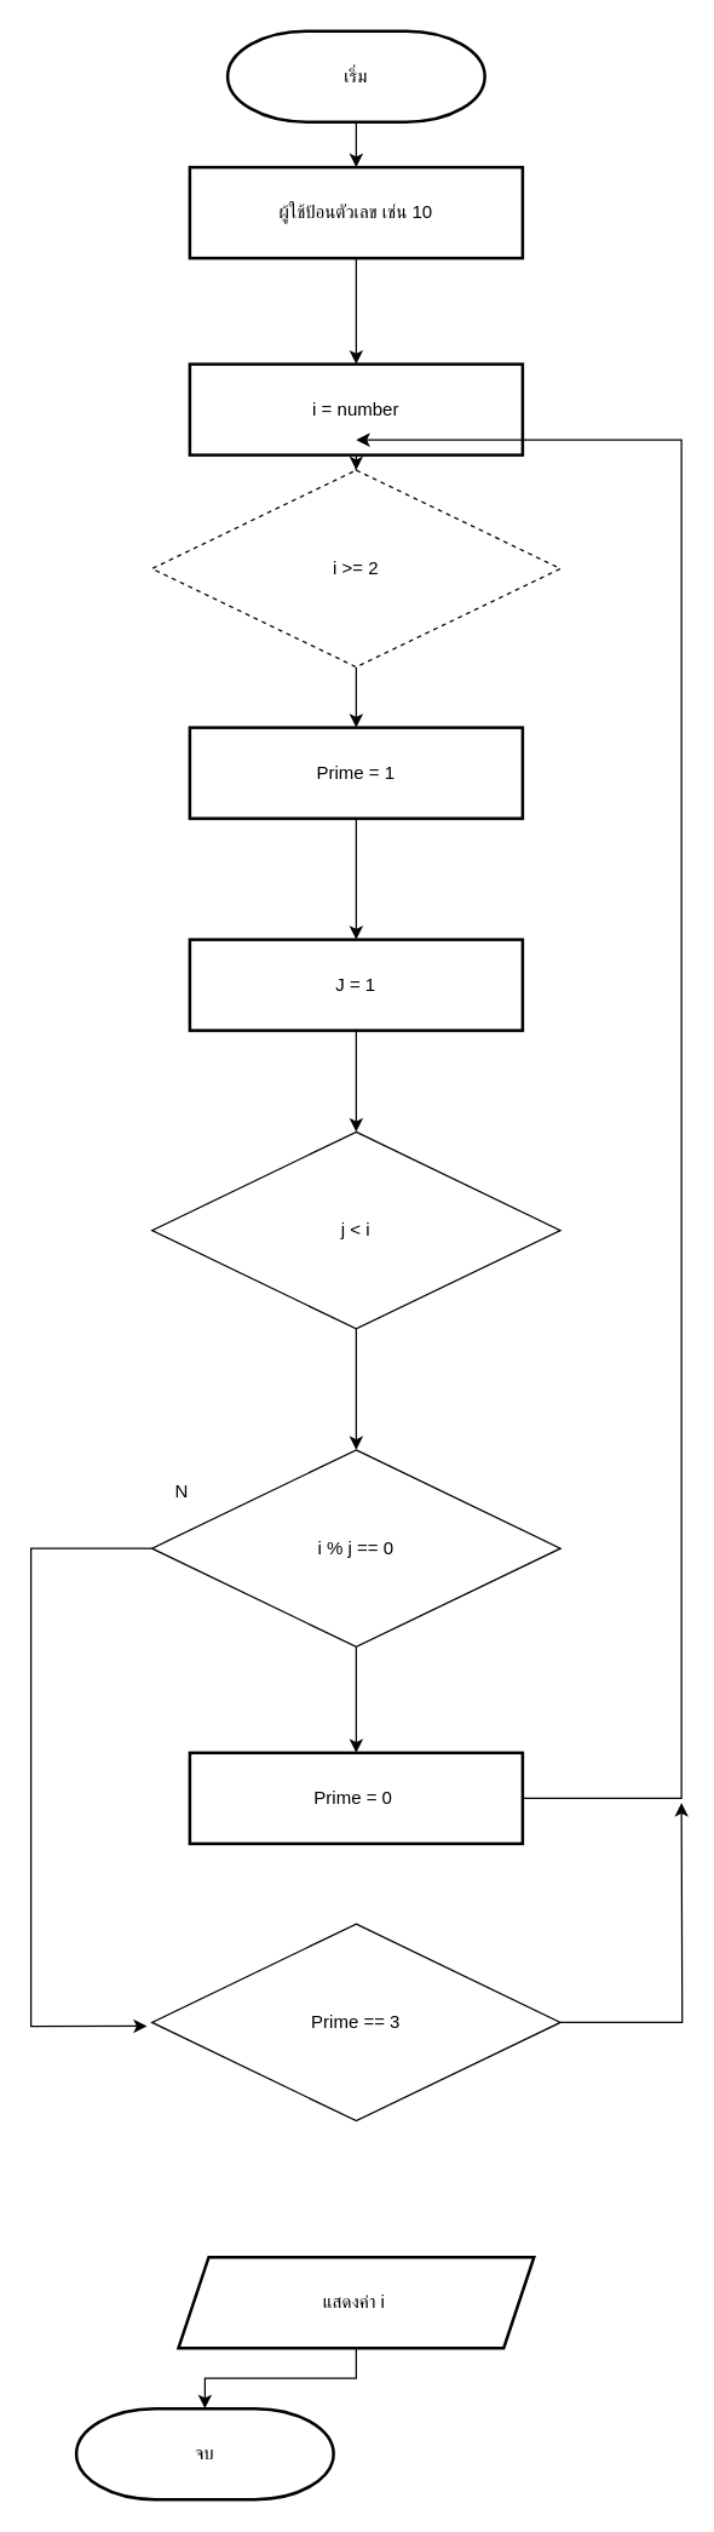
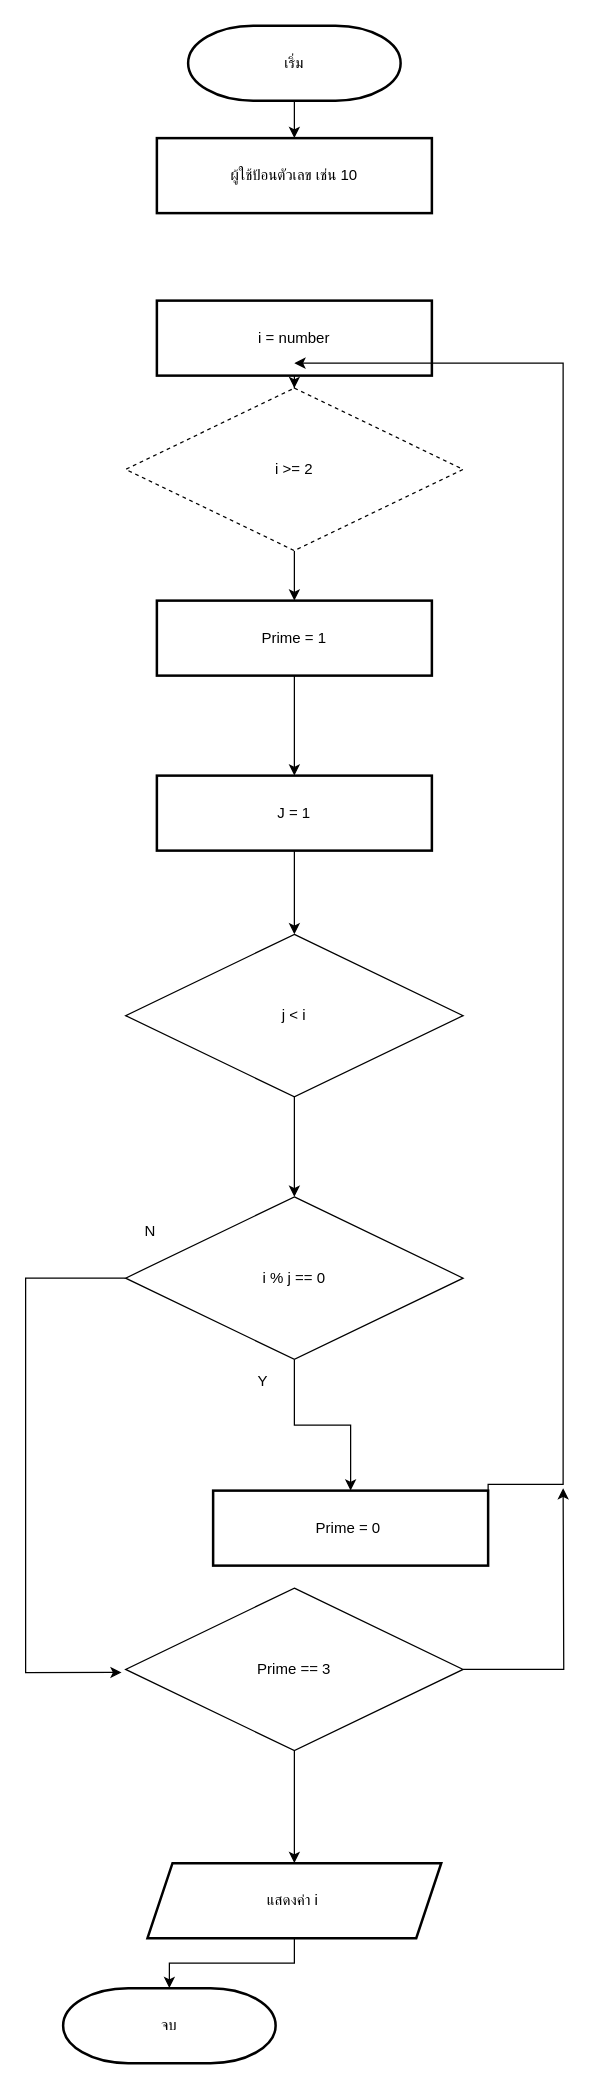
- <mxCell id="4" value="" style="edgeStyle=orthogonalEdgeStyle;rounded=0;orthogonalLoop=1;jettySize=auto;html=1;fontColor=default;labelBackgroundColor=none;" edge="1" parent="1" source="5" target="7"><mxGeometry relative="1" as="geometry" /></mxCell>
+ <mxCell id="21" value="Y" style="text;html=1;align=center;verticalAlign=middle;whiteSpace=wrap;rounded=0;fontColor=default;labelBackgroundColor=none;" vertex="1" parent="1"><mxGeometry x="180" y="1090" width="60" height="30" as="geometry" /></mxCell>
- <mxCell id="20" value="Prime = 0&amp;nbsp;" style="whiteSpace=wrap;html=1;strokeWidth=2;fontColor=default;labelBackgroundColor=none;" vertex="1" parent="1"><mxGeometry x="125" y="1157" width="220" height="60" as="geometry" /></mxCell>
+ <mxCell id="20" value="Prime = 0&amp;nbsp;" style="whiteSpace=wrap;html=1;strokeWidth=2;fontColor=default;labelBackgroundColor=none;" vertex="1" parent="1"><mxGeometry x="170" y="1192" width="220" height="60" as="geometry" /></mxCell>
+ <mxCell id="23" value="" style="edgeStyle=orthogonalEdgeStyle;rounded=0;orthogonalLoop=1;jettySize=auto;html=1;fontColor=default;labelBackgroundColor=none;" edge="1" parent="1" source="25" target="27"><mxGeometry relative="1" as="geometry" /></mxCell>
